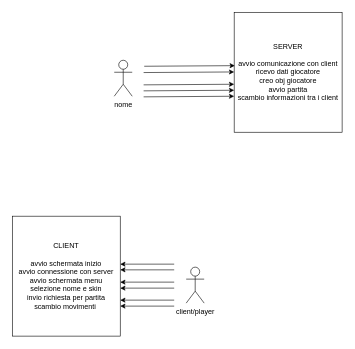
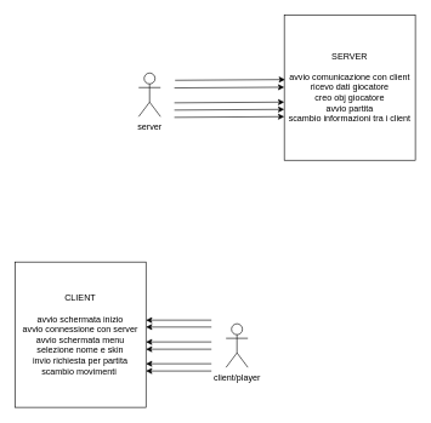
- <mxCell id="4" value="nome" style="shape=umlActor;verticalLabelPosition=bottom;verticalAlign=top;html=1;outlineConnect=0;" vertex="1" parent="1"><mxGeometry x="190" y="100" width="30" height="60" as="geometry" /></mxCell>
+ <mxCell id="4" value="server" style="shape=umlActor;verticalLabelPosition=bottom;verticalAlign=top;html=1;outlineConnect=0;" vertex="1" parent="1"><mxGeometry x="190" y="100" width="30" height="60" as="geometry" /></mxCell>
